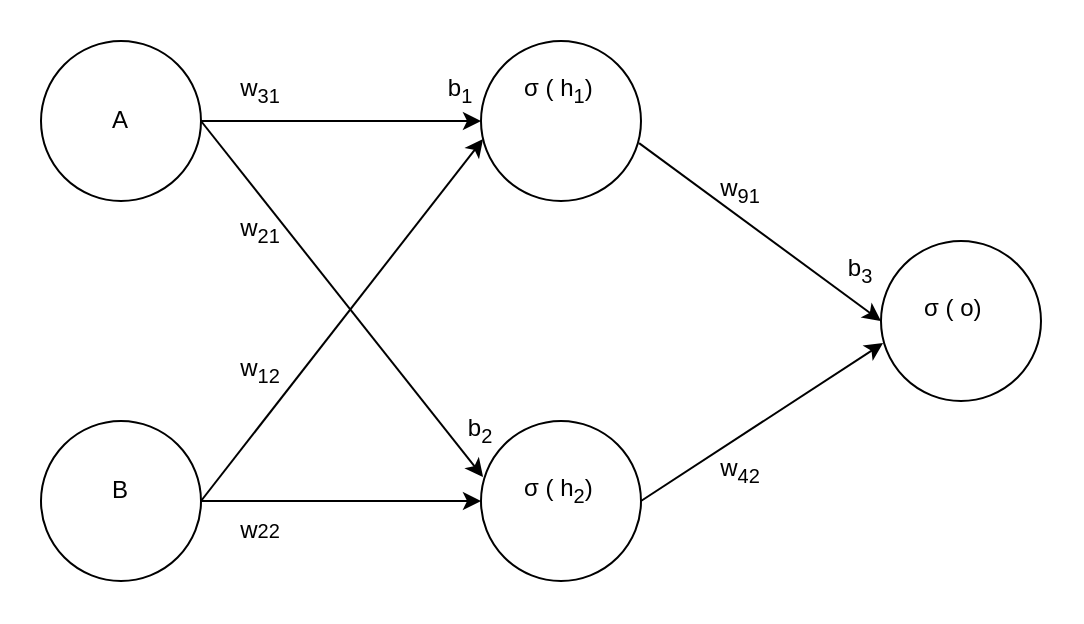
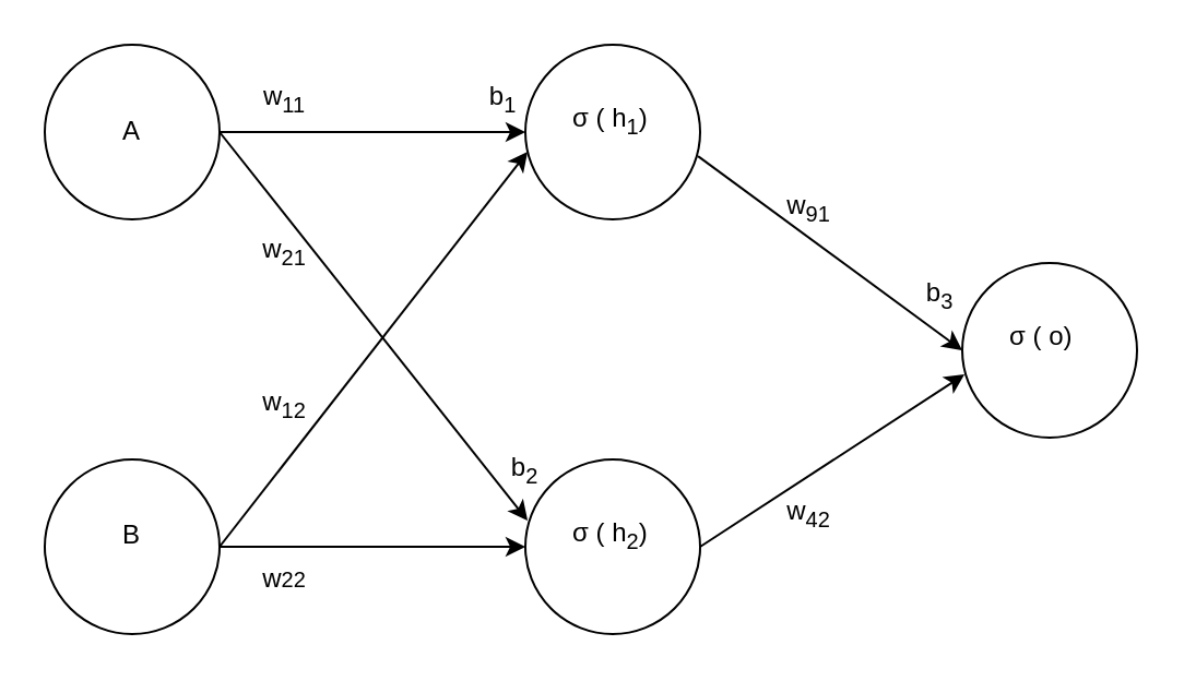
- <mxCell id="13" value="w&lt;sub&gt;31&lt;/sub&gt;" style="text;html=1;align=center;verticalAlign=middle;whiteSpace=wrap;rounded=0;" vertex="1" parent="1"><mxGeometry x="110" y="30" width="40" height="30" as="geometry" /></mxCell>
+ <mxCell id="13" value="w&lt;sub&gt;11&lt;/sub&gt;" style="text;html=1;align=center;verticalAlign=middle;whiteSpace=wrap;rounded=0;" vertex="1" parent="1"><mxGeometry x="110" y="30" width="40" height="30" as="geometry" /></mxCell>
- <mxCell id="22" value="σ ( h&lt;sub&gt;1&lt;/sub&gt;)&lt;sub&gt;&amp;nbsp;&lt;/sub&gt;" style="text;whiteSpace=wrap;html=1;" vertex="1" parent="1"><mxGeometry x="260" y="30" width="40" height="40" as="geometry" /></mxCell>
+ <mxCell id="22" value="σ ( h&lt;sub&gt;1&lt;/sub&gt;)&lt;sub&gt;&amp;nbsp;&lt;/sub&gt;" style="text;whiteSpace=wrap;html=1;" vertex="1" parent="1"><mxGeometry x="260" y="40" width="40" height="40" as="geometry" /></mxCell>
